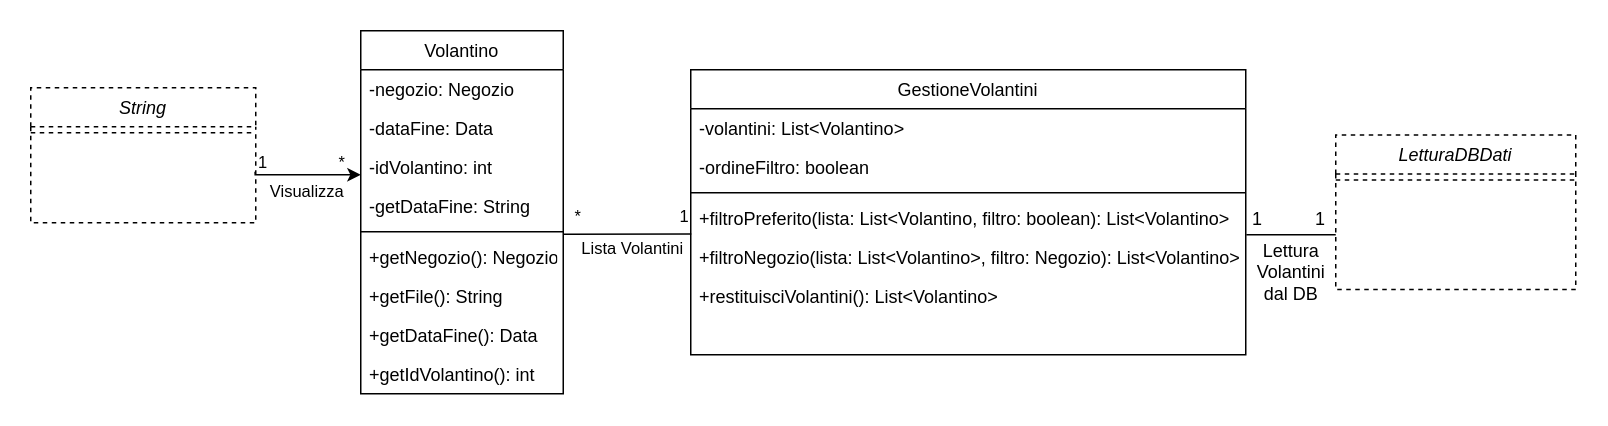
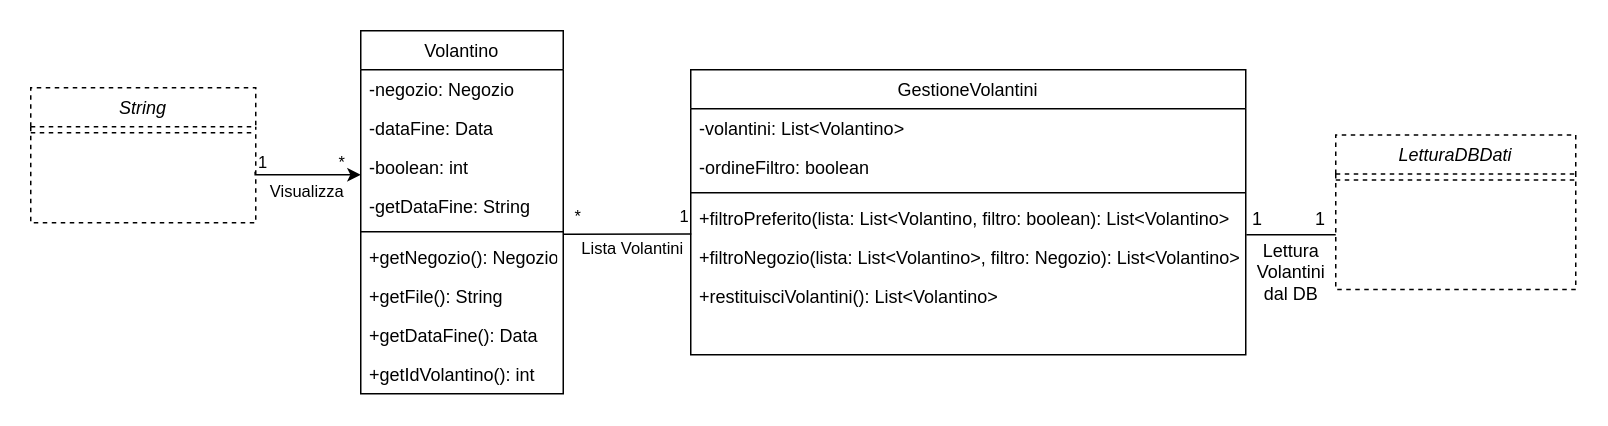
- <mxCell id="5" value="-idVolantino: int" style="text;align=left;verticalAlign=top;spacingLeft=4;spacingRight=4;overflow=hidden;rotatable=0;points=[[0,0.5],[1,0.5]];portConstraint=eastwest;rounded=0;shadow=0;html=0;" parent="2" vertex="1"><mxGeometry y="78" width="135" height="26" as="geometry" /></mxCell>
+ <mxCell id="5" value="-boolean: int" style="text;align=left;verticalAlign=top;spacingLeft=4;spacingRight=4;overflow=hidden;rotatable=0;points=[[0,0.5],[1,0.5]];portConstraint=eastwest;rounded=0;shadow=0;html=0;" parent="2" vertex="1"><mxGeometry y="78" width="135" height="26" as="geometry" /></mxCell>
